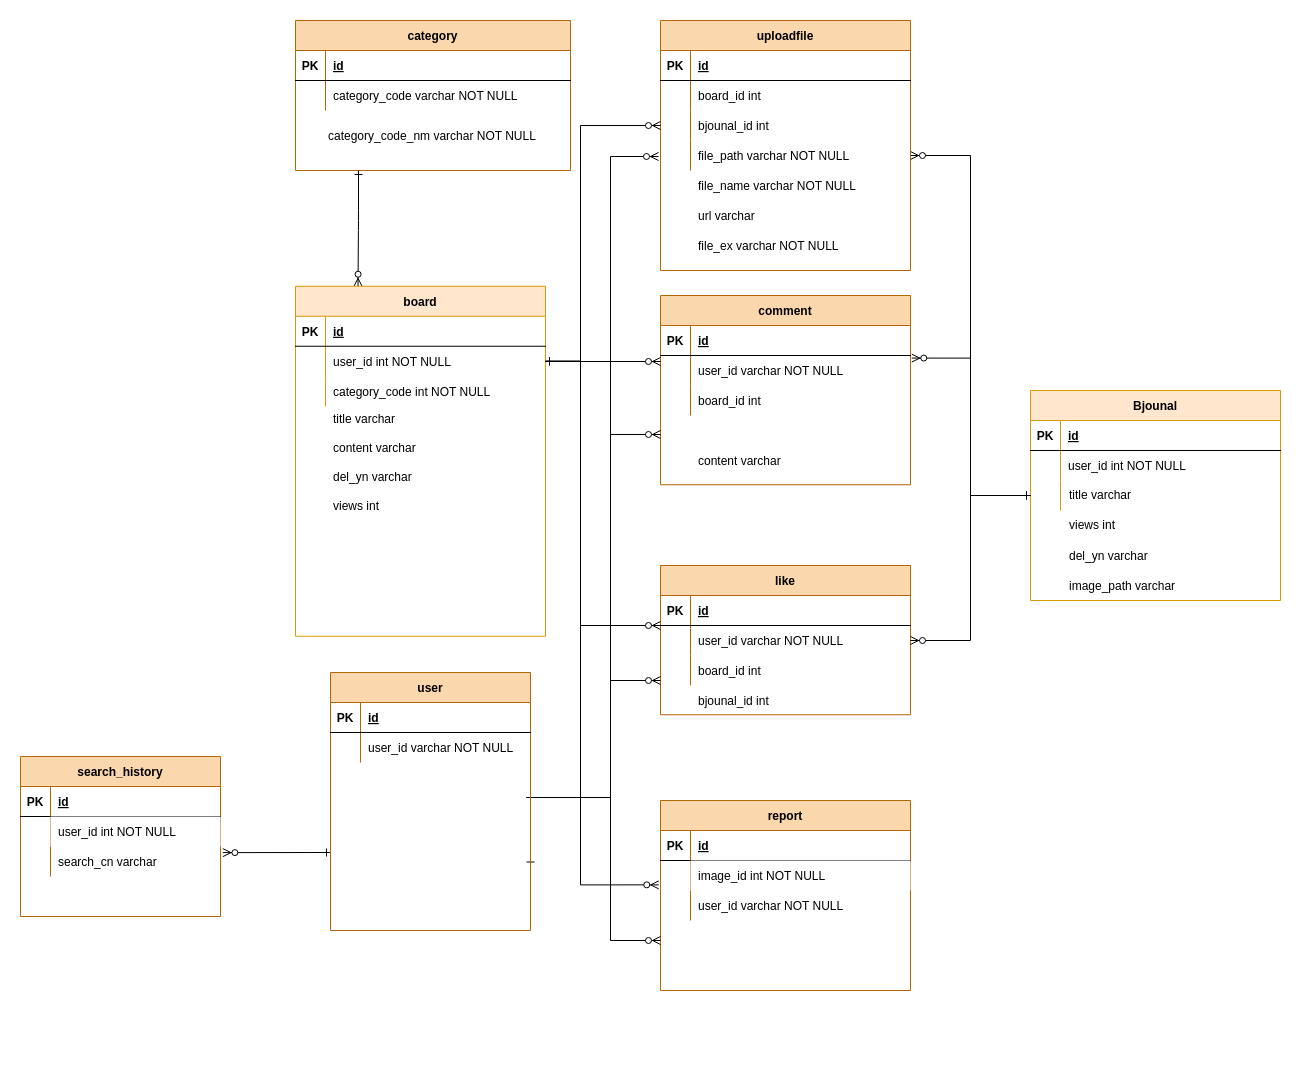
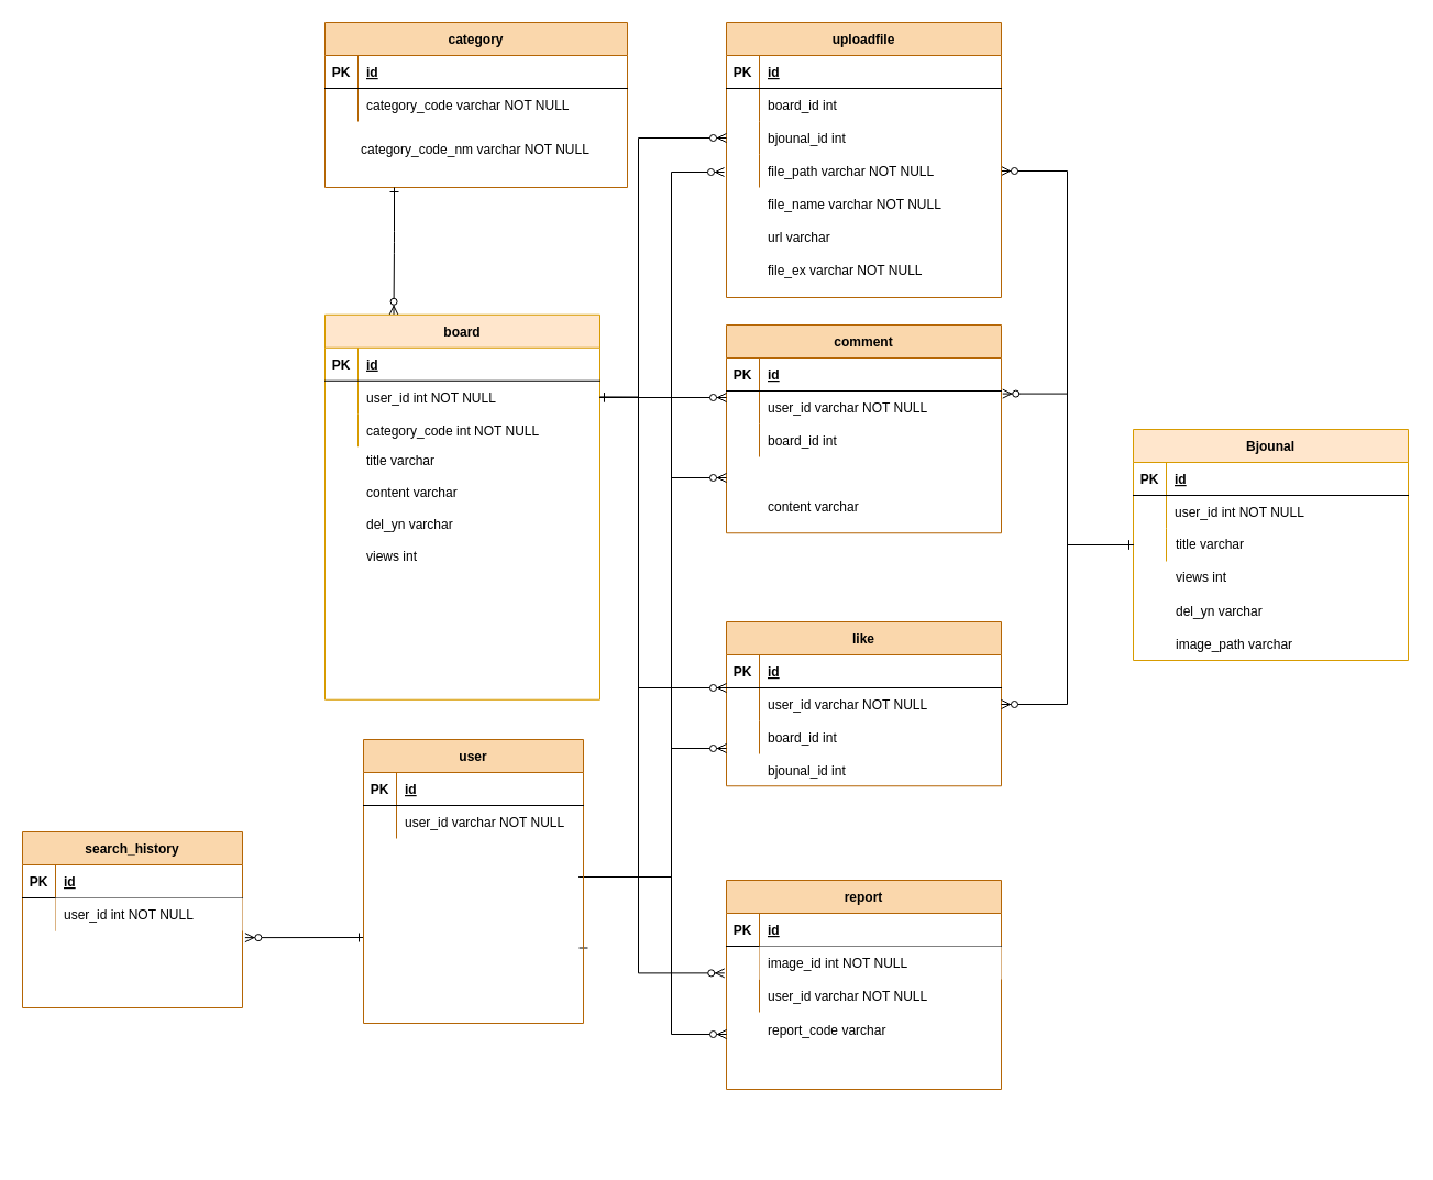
- <mxCell id="18" value="search_cn varchar" style="shape=partialRectangle;overflow=hidden;connectable=0;fillColor=none;top=0;left=0;bottom=0;right=0;align=left;spacingLeft=6;" parent="16" vertex="1"><mxGeometry x="30" width="170" height="30" as="geometry" /></mxCell>
+ <mxCell id="64" value="report_code varchar" style="shape=partialRectangle;overflow=hidden;connectable=0;fillColor=none;top=0;left=0;bottom=0;right=0;align=left;spacingLeft=6;" parent="53" vertex="1"><mxGeometry x="30" y="120.005" width="220" height="32.727" as="geometry" /></mxCell>
